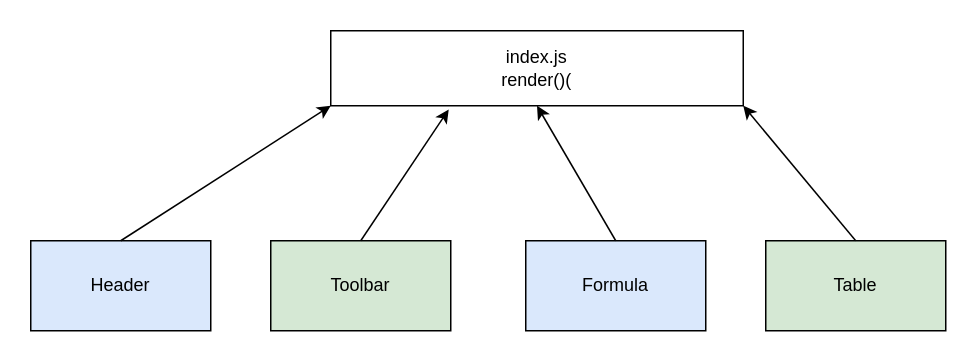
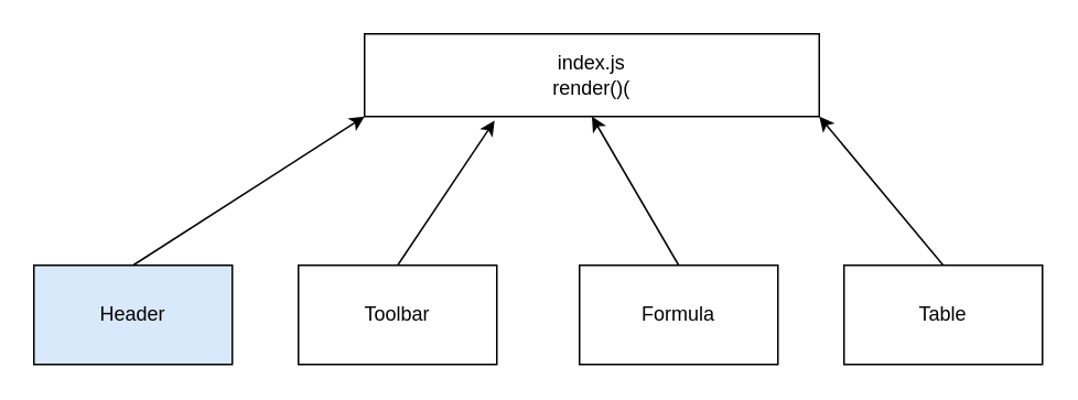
- <mxCell id="4" value="Toolbar" style="rounded=0;whiteSpace=wrap;html=1;fillColor=#d5e8d4;" vertex="1" parent="1"><mxGeometry x="180" y="160" width="120" height="60" as="geometry" /></mxCell>
+ <mxCell id="4" value="Toolbar" style="rounded=0;whiteSpace=wrap;html=1;" vertex="1" parent="1"><mxGeometry x="180" y="160" width="120" height="60" as="geometry" /></mxCell>
- <mxCell id="5" value="Formula" style="rounded=0;whiteSpace=wrap;html=1;fillColor=#dae8fc;" vertex="1" parent="1"><mxGeometry x="350" y="160" width="120" height="60" as="geometry" /></mxCell>
+ <mxCell id="5" value="Formula" style="rounded=0;whiteSpace=wrap;html=1;" vertex="1" parent="1"><mxGeometry x="350" y="160" width="120" height="60" as="geometry" /></mxCell>
- <mxCell id="6" value="Table" style="rounded=0;whiteSpace=wrap;html=1;fillColor=#d5e8d4;" vertex="1" parent="1"><mxGeometry x="510" y="160" width="120" height="60" as="geometry" /></mxCell>
+ <mxCell id="6" value="Table" style="rounded=0;whiteSpace=wrap;html=1;" vertex="1" parent="1"><mxGeometry x="510" y="160" width="120" height="60" as="geometry" /></mxCell>
